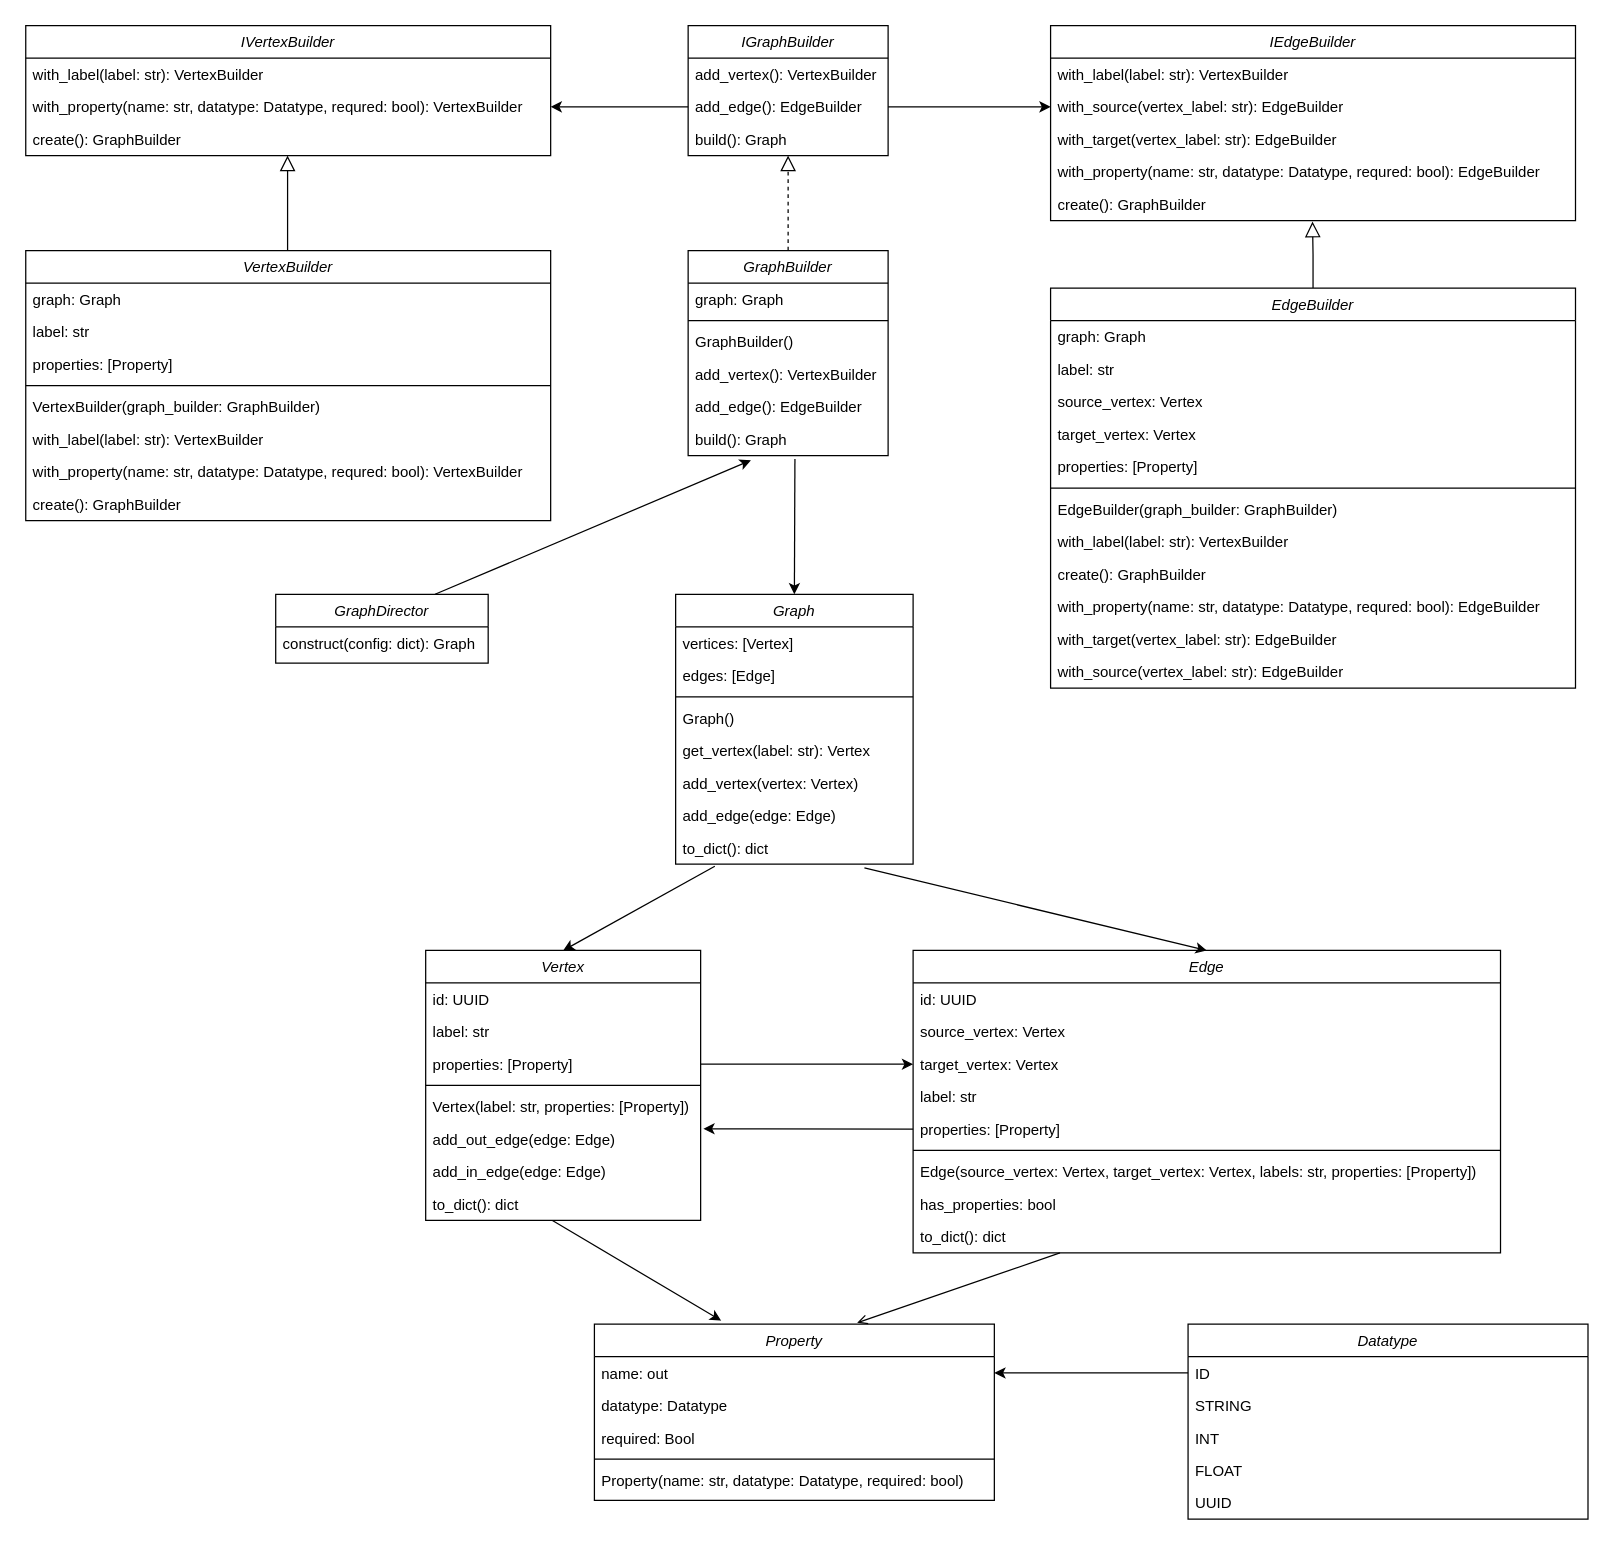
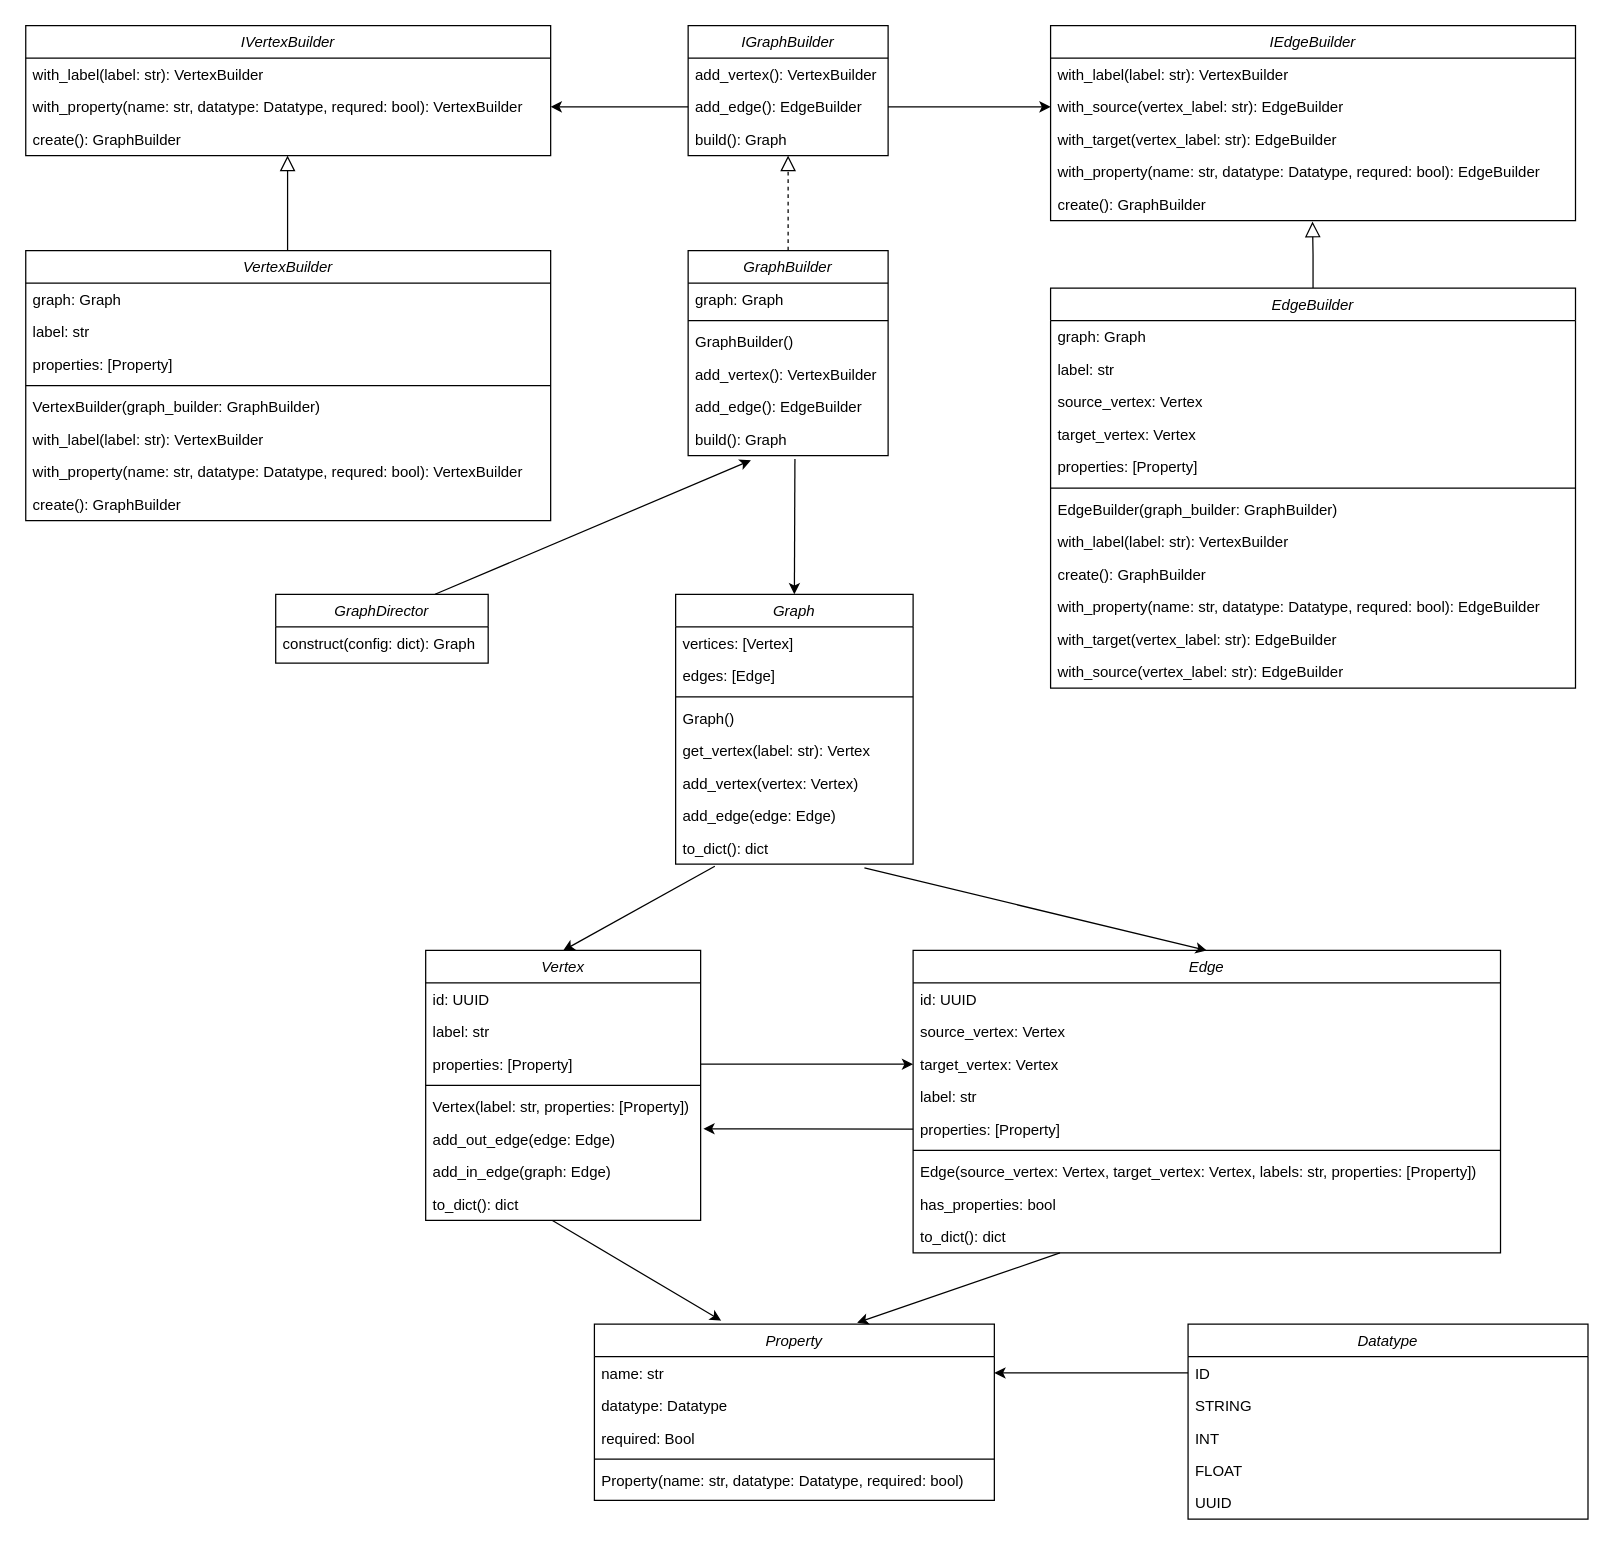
- <mxCell id="67" value="add_in_edge(edge: Edge)" style="text;align=left;verticalAlign=top;spacingLeft=4;spacingRight=4;overflow=hidden;rotatable=0;points=[[0,0.5],[1,0.5]];portConstraint=eastwest;" parent="60" vertex="1"><mxGeometry y="164" width="220" height="26" as="geometry" /></mxCell>
+ <mxCell id="67" value="add_in_edge(graph: Edge)" style="text;align=left;verticalAlign=top;spacingLeft=4;spacingRight=4;overflow=hidden;rotatable=0;points=[[0,0.5],[1,0.5]];portConstraint=eastwest;" parent="60" vertex="1"><mxGeometry y="164" width="220" height="26" as="geometry" /></mxCell>
- <mxCell id="90" value="" style="endArrow=open;html=1;rounded=0;exitX=0.25;exitY=1;exitDx=0;exitDy=0;entryX=0.657;entryY=-0.008;entryDx=0;entryDy=0;entryPerimeter=0;" parent="1" source="69" target="83" edge="1"><mxGeometry width="50" height="50" relative="1" as="geometry"><mxPoint x="560" y="940" as="sourcePoint" /><mxPoint x="610" y="890" as="targetPoint" /></mxGeometry></mxCell>
+ <mxCell id="90" value="" style="endArrow=classic;html=1;rounded=0;exitX=0.25;exitY=1;exitDx=0;exitDy=0;entryX=0.657;entryY=-0.008;entryDx=0;entryDy=0;entryPerimeter=0;" parent="1" source="69" target="83" edge="1"><mxGeometry width="50" height="50" relative="1" as="geometry"><mxPoint x="560" y="940" as="sourcePoint" /><mxPoint x="610" y="890" as="targetPoint" /></mxGeometry></mxCell>
- <mxCell id="84" value="name: out" style="text;align=left;verticalAlign=top;spacingLeft=4;spacingRight=4;overflow=hidden;rotatable=0;points=[[0,0.5],[1,0.5]];portConstraint=eastwest;" parent="83" vertex="1"><mxGeometry y="26" width="320" height="26" as="geometry" /></mxCell>
+ <mxCell id="84" value="name: str" style="text;align=left;verticalAlign=top;spacingLeft=4;spacingRight=4;overflow=hidden;rotatable=0;points=[[0,0.5],[1,0.5]];portConstraint=eastwest;" parent="83" vertex="1"><mxGeometry y="26" width="320" height="26" as="geometry" /></mxCell>
